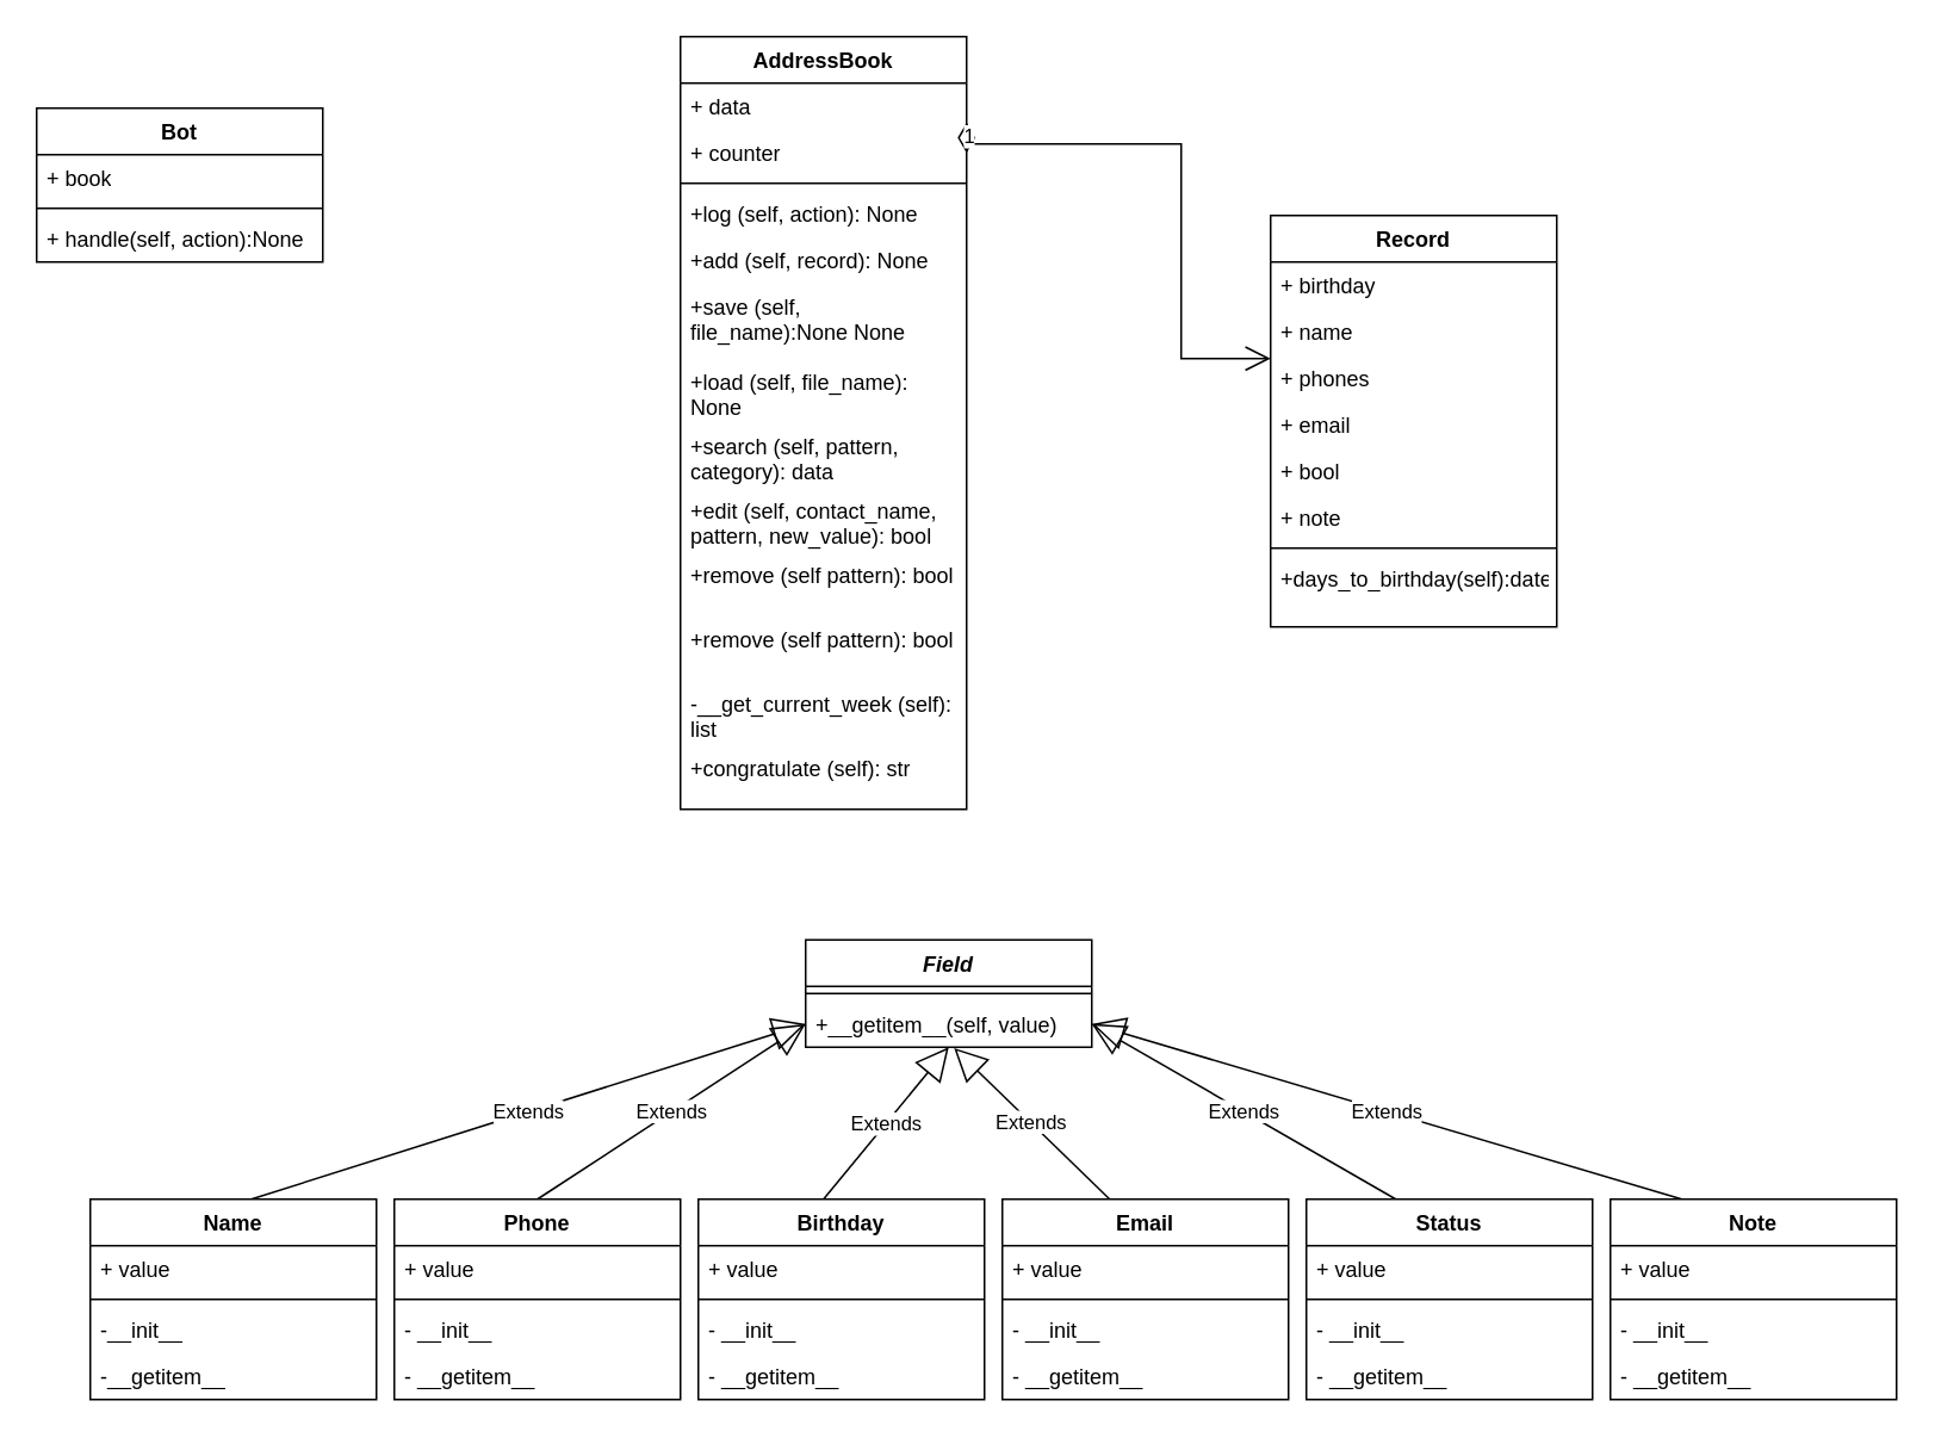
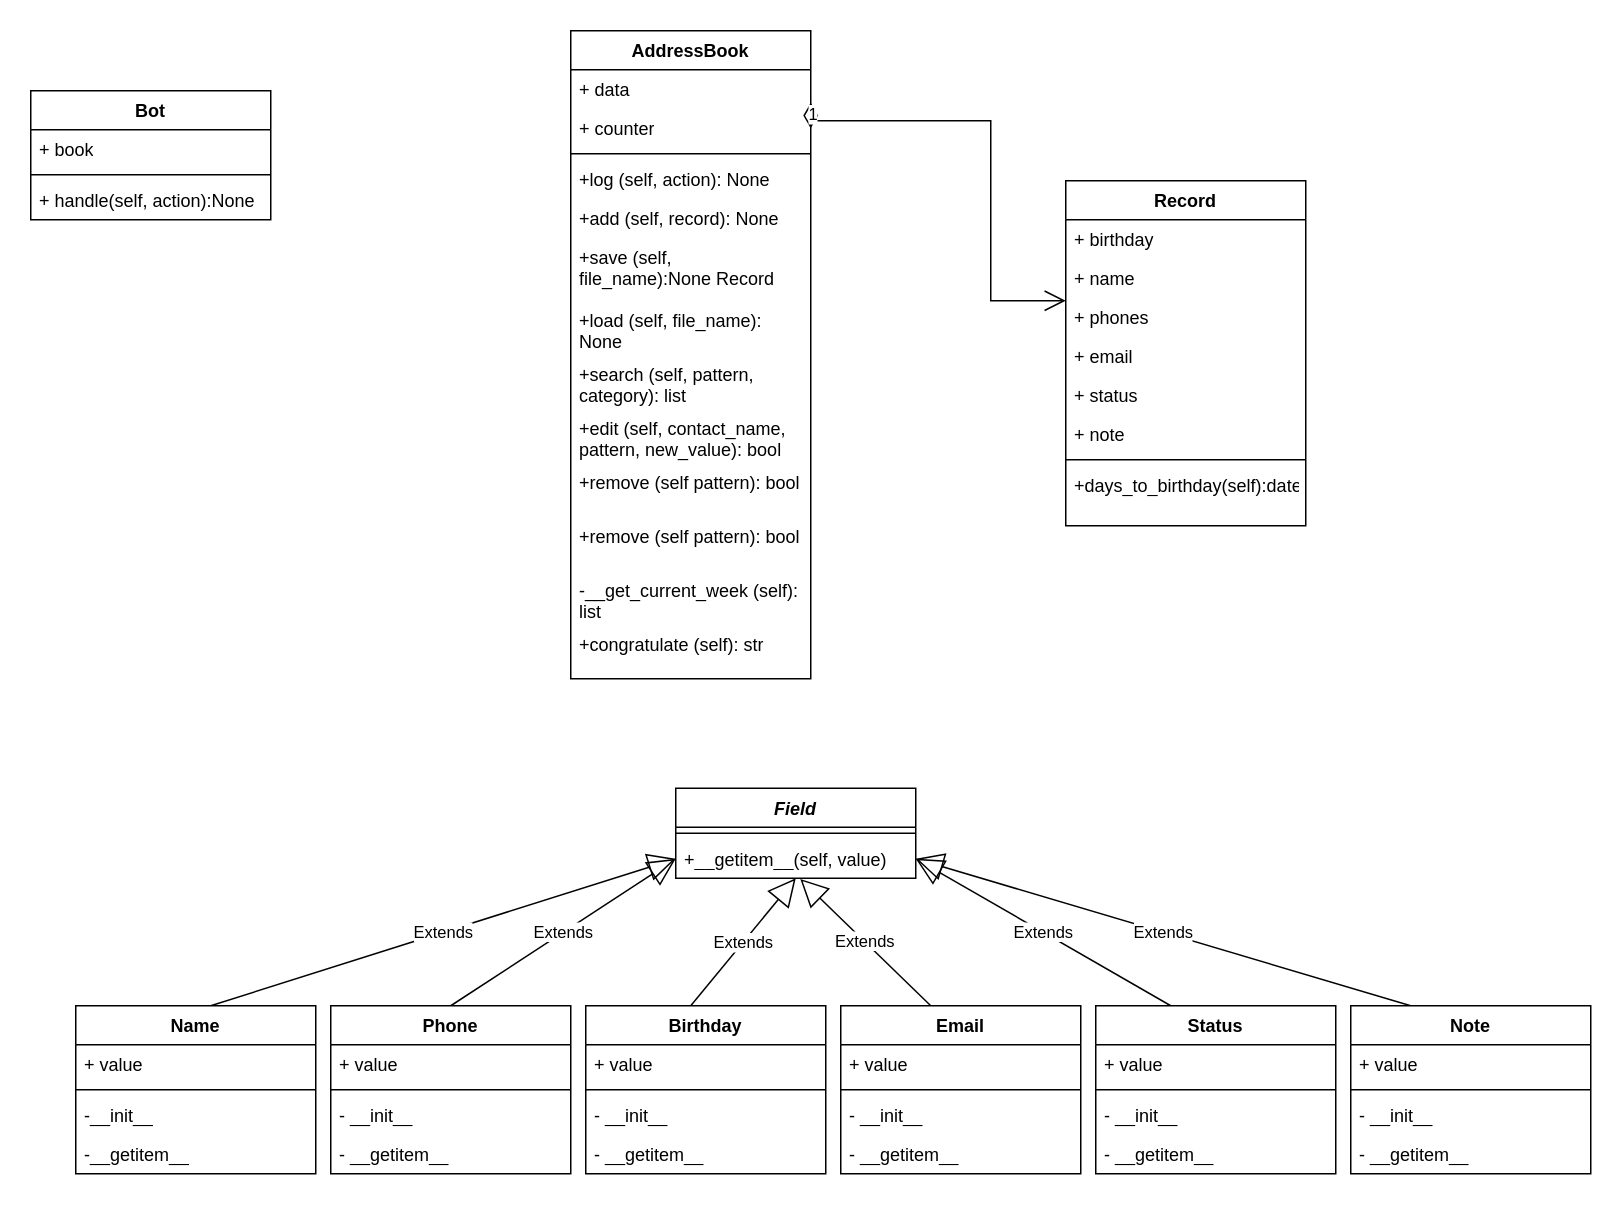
- <mxCell id="51" value="+save (self, file_name):None None" style="text;strokeColor=none;fillColor=none;align=left;verticalAlign=top;spacingLeft=4;spacingRight=4;overflow=hidden;rotatable=0;points=[[0,0.5],[1,0.5]];portConstraint=eastwest;whiteSpace=wrap;html=1;" vertex="1" parent="45"><mxGeometry y="138" width="160" height="42" as="geometry" /></mxCell>
+ <mxCell id="51" value="+save (self, file_name):None Record" style="text;strokeColor=none;fillColor=none;align=left;verticalAlign=top;spacingLeft=4;spacingRight=4;overflow=hidden;rotatable=0;points=[[0,0.5],[1,0.5]];portConstraint=eastwest;whiteSpace=wrap;html=1;" vertex="1" parent="45"><mxGeometry y="138" width="160" height="42" as="geometry" /></mxCell>
- <mxCell id="53" value="+search (self, pattern, category): data" style="text;strokeColor=none;fillColor=none;align=left;verticalAlign=top;spacingLeft=4;spacingRight=4;overflow=hidden;rotatable=0;points=[[0,0.5],[1,0.5]];portConstraint=eastwest;whiteSpace=wrap;html=1;" vertex="1" parent="45"><mxGeometry y="216" width="160" height="36" as="geometry" /></mxCell>
+ <mxCell id="53" value="+search (self, pattern, category): list" style="text;strokeColor=none;fillColor=none;align=left;verticalAlign=top;spacingLeft=4;spacingRight=4;overflow=hidden;rotatable=0;points=[[0,0.5],[1,0.5]];portConstraint=eastwest;whiteSpace=wrap;html=1;" vertex="1" parent="45"><mxGeometry y="216" width="160" height="36" as="geometry" /></mxCell>
- <mxCell id="64" value="+ bool" style="text;strokeColor=none;fillColor=none;align=left;verticalAlign=top;spacingLeft=4;spacingRight=4;overflow=hidden;rotatable=0;points=[[0,0.5],[1,0.5]];portConstraint=eastwest;whiteSpace=wrap;html=1;" vertex="1" parent="59"><mxGeometry y="130" width="160" height="26" as="geometry" /></mxCell>
+ <mxCell id="64" value="+ status" style="text;strokeColor=none;fillColor=none;align=left;verticalAlign=top;spacingLeft=4;spacingRight=4;overflow=hidden;rotatable=0;points=[[0,0.5],[1,0.5]];portConstraint=eastwest;whiteSpace=wrap;html=1;" vertex="1" parent="59"><mxGeometry y="130" width="160" height="26" as="geometry" /></mxCell>
